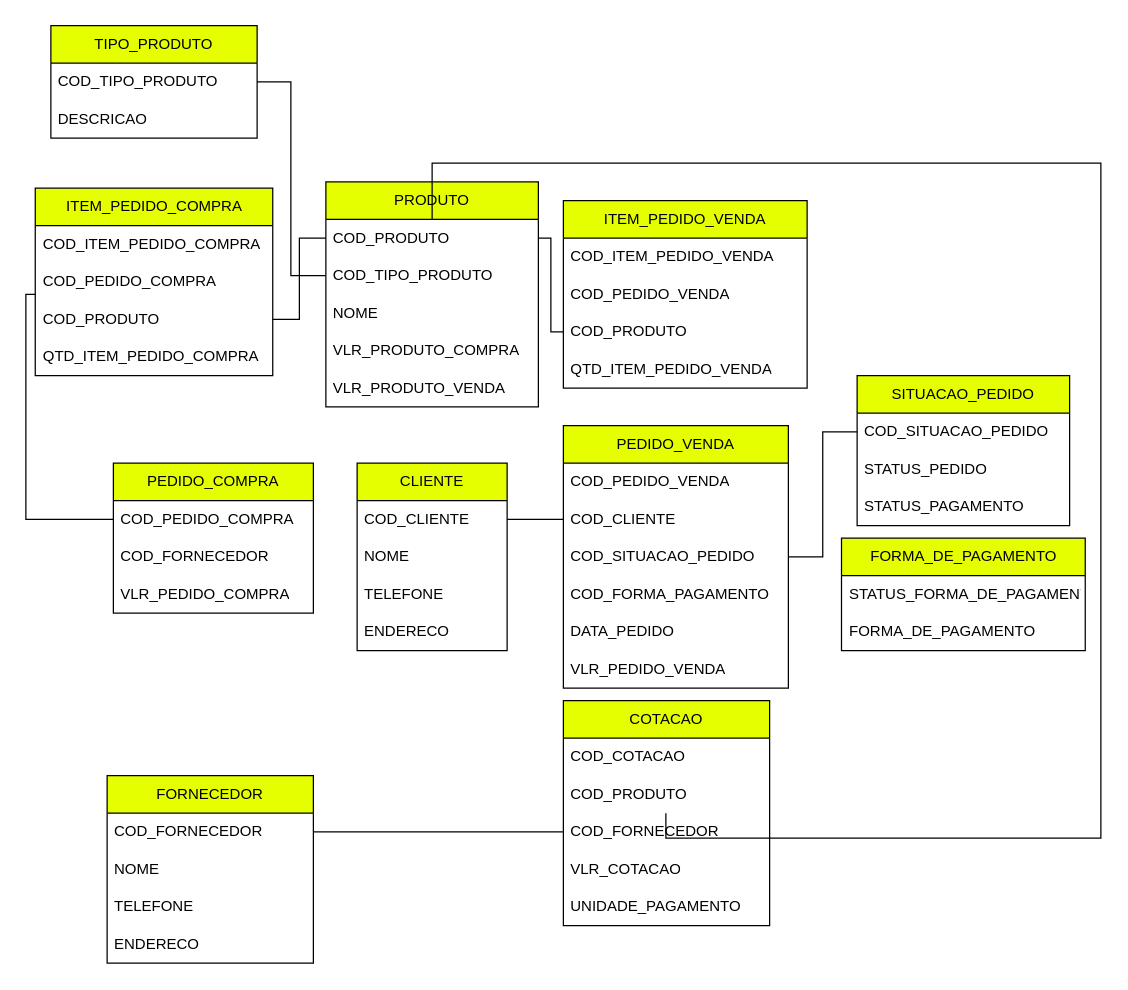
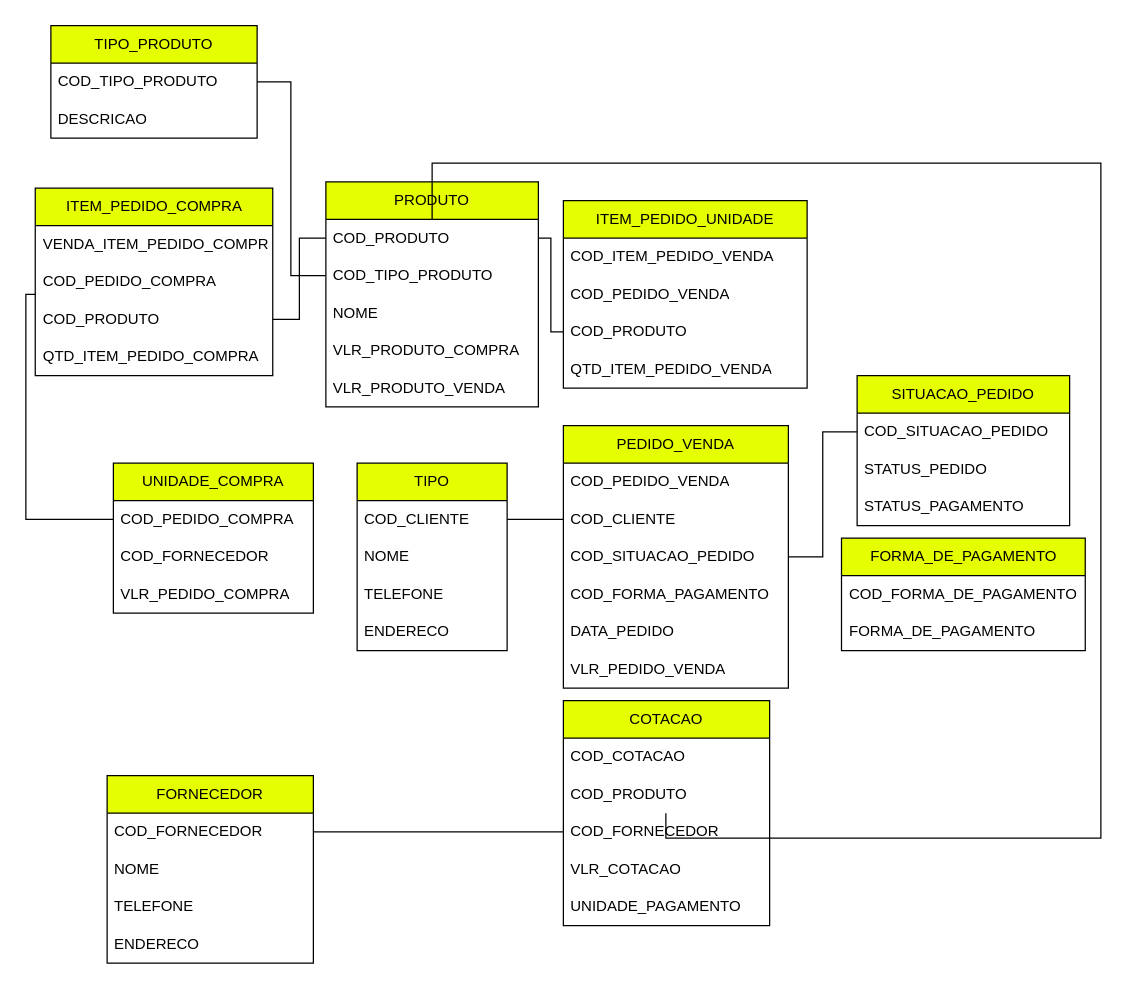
- <mxCell id="29" value="ITEM_PEDIDO_VENDA" style="swimlane;fontStyle=0;childLayout=stackLayout;horizontal=1;startSize=30;horizontalStack=0;resizeParent=1;resizeParentMax=0;resizeLast=0;collapsible=1;marginBottom=0;whiteSpace=wrap;html=1;fillColor=#E5FF00;" parent="1" vertex="1"><mxGeometry x="450" y="160" width="195" height="150" as="geometry" /></mxCell>
+ <mxCell id="29" value="ITEM_PEDIDO_UNIDADE" style="swimlane;fontStyle=0;childLayout=stackLayout;horizontal=1;startSize=30;horizontalStack=0;resizeParent=1;resizeParentMax=0;resizeLast=0;collapsible=1;marginBottom=0;whiteSpace=wrap;html=1;fillColor=#E5FF00;" parent="1" vertex="1"><mxGeometry x="450" y="160" width="195" height="150" as="geometry" /></mxCell>
- <mxCell id="45" value="COD_ITEM_PEDIDO_COMPRA" style="text;strokeColor=none;fillColor=none;align=left;verticalAlign=middle;spacingLeft=4;spacingRight=4;overflow=hidden;points=[[0,0.5],[1,0.5]];portConstraint=eastwest;rotatable=0;whiteSpace=wrap;html=1;" parent="44" vertex="1"><mxGeometry y="30" width="190" height="30" as="geometry" /></mxCell>
+ <mxCell id="45" value="VENDA_ITEM_PEDIDO_COMPRA" style="text;strokeColor=none;fillColor=none;align=left;verticalAlign=middle;spacingLeft=4;spacingRight=4;overflow=hidden;points=[[0,0.5],[1,0.5]];portConstraint=eastwest;rotatable=0;whiteSpace=wrap;html=1;" parent="44" vertex="1"><mxGeometry y="30" width="190" height="30" as="geometry" /></mxCell>
- <mxCell id="40" value="PEDIDO_COMPRA" style="swimlane;fontStyle=0;childLayout=stackLayout;horizontal=1;startSize=30;horizontalStack=0;resizeParent=1;resizeParentMax=0;resizeLast=0;collapsible=1;marginBottom=0;whiteSpace=wrap;html=1;fillColor=#E5FF00;" parent="1" vertex="1"><mxGeometry x="90" y="370" width="160" height="120" as="geometry" /></mxCell>
+ <mxCell id="40" value="UNIDADE_COMPRA" style="swimlane;fontStyle=0;childLayout=stackLayout;horizontal=1;startSize=30;horizontalStack=0;resizeParent=1;resizeParentMax=0;resizeLast=0;collapsible=1;marginBottom=0;whiteSpace=wrap;html=1;fillColor=#E5FF00;" parent="1" vertex="1"><mxGeometry x="90" y="370" width="160" height="120" as="geometry" /></mxCell>
- <mxCell id="9" value="CLIENTE" style="swimlane;fontStyle=0;childLayout=stackLayout;horizontal=1;startSize=30;horizontalStack=0;resizeParent=1;resizeParentMax=0;resizeLast=0;collapsible=1;marginBottom=0;whiteSpace=wrap;html=1;fillColor=#E5FF00;" parent="1" vertex="1"><mxGeometry x="285" y="370" width="120" height="150" as="geometry" /></mxCell>
+ <mxCell id="9" value="TIPO" style="swimlane;fontStyle=0;childLayout=stackLayout;horizontal=1;startSize=30;horizontalStack=0;resizeParent=1;resizeParentMax=0;resizeLast=0;collapsible=1;marginBottom=0;whiteSpace=wrap;html=1;fillColor=#E5FF00;" parent="1" vertex="1"><mxGeometry x="285" y="370" width="120" height="150" as="geometry" /></mxCell>
- <mxCell id="21" value="STATUS_FORMA_DE_PAGAMENTO" style="text;strokeColor=none;fillColor=none;align=left;verticalAlign=middle;spacingLeft=4;spacingRight=4;overflow=hidden;points=[[0,0.5],[1,0.5]];portConstraint=eastwest;rotatable=0;whiteSpace=wrap;html=1;" parent="20" vertex="1"><mxGeometry y="30" width="195" height="30" as="geometry" /></mxCell>
+ <mxCell id="21" value="COD_FORMA_DE_PAGAMENTO" style="text;strokeColor=none;fillColor=none;align=left;verticalAlign=middle;spacingLeft=4;spacingRight=4;overflow=hidden;points=[[0,0.5],[1,0.5]];portConstraint=eastwest;rotatable=0;whiteSpace=wrap;html=1;" parent="20" vertex="1"><mxGeometry y="30" width="195" height="30" as="geometry" /></mxCell>
